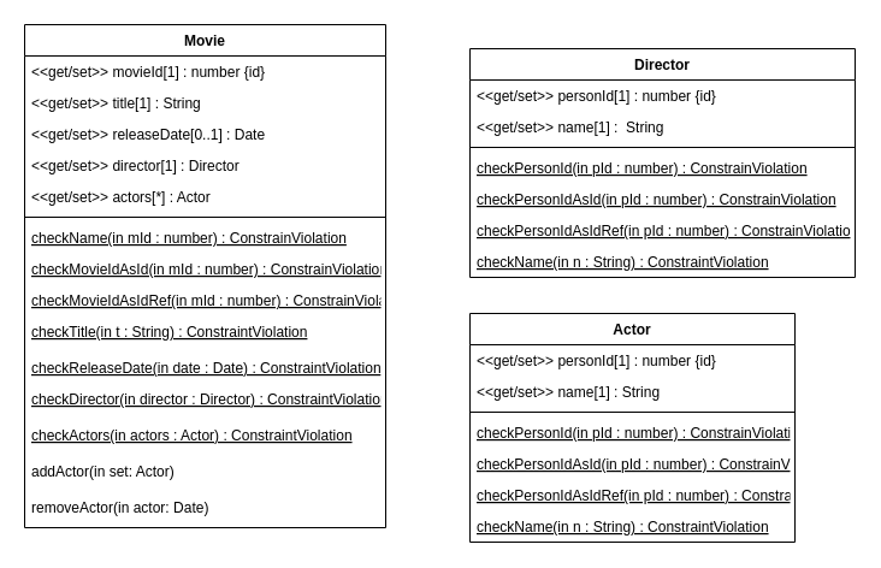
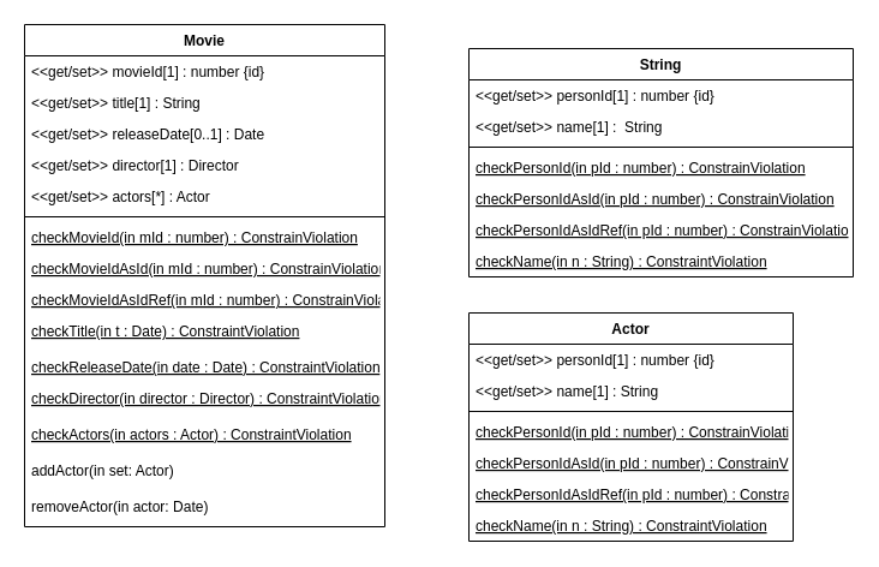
- <mxCell id="18" value="Director" style="swimlane;fontStyle=1;align=center;verticalAlign=top;childLayout=stackLayout;horizontal=1;startSize=26;horizontalStack=0;resizeParent=1;resizeParentMax=0;resizeLast=0;collapsible=1;marginBottom=0;" vertex="1" parent="1"><mxGeometry x="390" y="40" width="320" height="190" as="geometry" /></mxCell>
+ <mxCell id="18" value="String" style="swimlane;fontStyle=1;align=center;verticalAlign=top;childLayout=stackLayout;horizontal=1;startSize=26;horizontalStack=0;resizeParent=1;resizeParentMax=0;resizeLast=0;collapsible=1;marginBottom=0;" vertex="1" parent="1"><mxGeometry x="390" y="40" width="320" height="190" as="geometry" /></mxCell>
- <mxCell id="9" value="checkName(in mId : number) : ConstrainViolation" style="text;strokeColor=none;fillColor=none;align=left;verticalAlign=top;spacingLeft=4;spacingRight=4;overflow=hidden;rotatable=0;points=[[0,0.5],[1,0.5]];portConstraint=eastwest;fontStyle=4" vertex="1" parent="2"><mxGeometry y="164" width="300" height="26" as="geometry" /></mxCell>
+ <mxCell id="9" value="checkMovieId(in mId : number) : ConstrainViolation" style="text;strokeColor=none;fillColor=none;align=left;verticalAlign=top;spacingLeft=4;spacingRight=4;overflow=hidden;rotatable=0;points=[[0,0.5],[1,0.5]];portConstraint=eastwest;fontStyle=4" vertex="1" parent="2"><mxGeometry y="164" width="300" height="26" as="geometry" /></mxCell>
- <mxCell id="12" value="checkTitle(in t : String) : ConstraintViolation" style="text;strokeColor=none;fillColor=none;align=left;verticalAlign=top;spacingLeft=4;spacingRight=4;overflow=hidden;rotatable=0;points=[[0,0.5],[1,0.5]];portConstraint=eastwest;fontStyle=4" vertex="1" parent="2"><mxGeometry y="242" width="300" height="30" as="geometry" /></mxCell>
+ <mxCell id="12" value="checkTitle(in t : Date) : ConstraintViolation" style="text;strokeColor=none;fillColor=none;align=left;verticalAlign=top;spacingLeft=4;spacingRight=4;overflow=hidden;rotatable=0;points=[[0,0.5],[1,0.5]];portConstraint=eastwest;fontStyle=4" vertex="1" parent="2"><mxGeometry y="242" width="300" height="30" as="geometry" /></mxCell>
